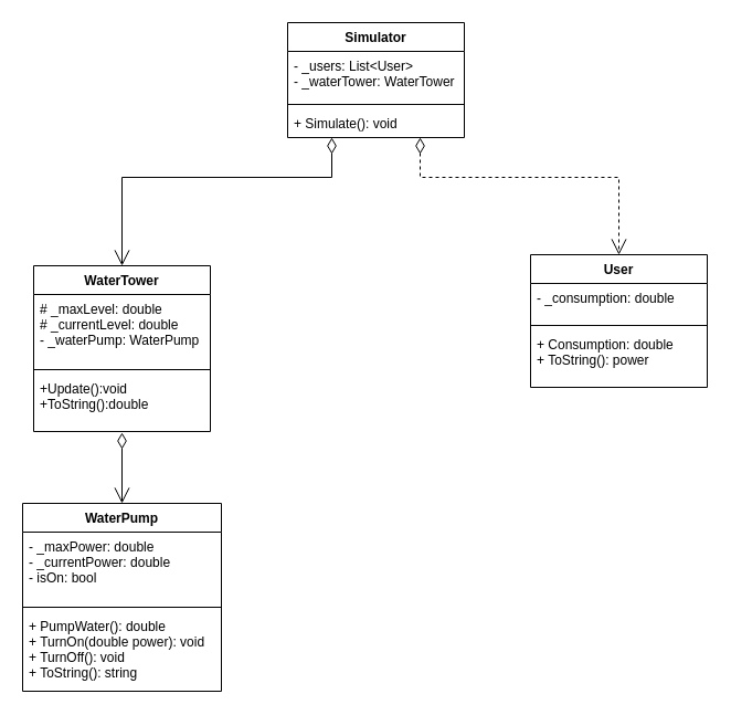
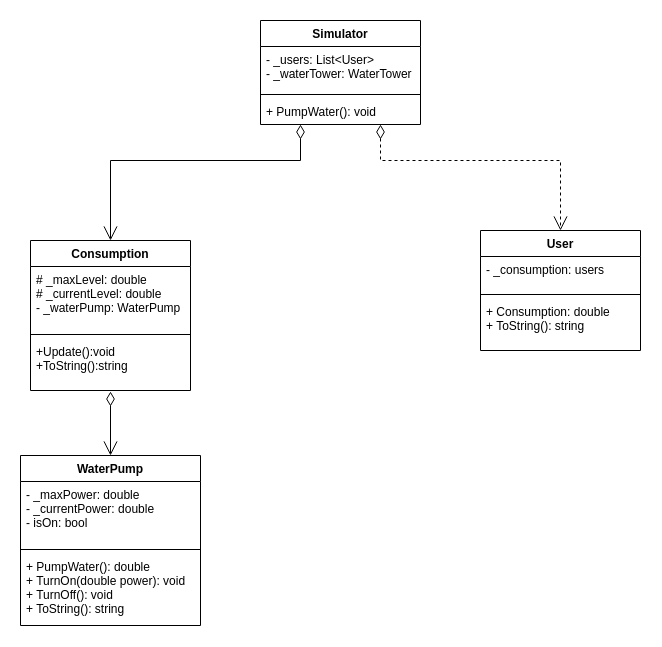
- <mxCell id="9" value="+ Simulate(): void" style="text;strokeColor=none;fillColor=none;align=left;verticalAlign=top;spacingLeft=4;spacingRight=4;overflow=hidden;rotatable=0;points=[[0,0.5],[1,0.5]];portConstraint=eastwest;" vertex="1" parent="6"><mxGeometry y="78" width="160" height="26" as="geometry" /></mxCell>
+ <mxCell id="9" value="+ PumpWater(): void" style="text;strokeColor=none;fillColor=none;align=left;verticalAlign=top;spacingLeft=4;spacingRight=4;overflow=hidden;rotatable=0;points=[[0,0.5],[1,0.5]];portConstraint=eastwest;" vertex="1" parent="6"><mxGeometry y="78" width="160" height="26" as="geometry" /></mxCell>
- <mxCell id="2" value="WaterTower" style="swimlane;fontStyle=1;align=center;verticalAlign=top;childLayout=stackLayout;horizontal=1;startSize=26;horizontalStack=0;resizeParent=1;resizeParentMax=0;resizeLast=0;collapsible=1;marginBottom=0;" vertex="1" parent="1"><mxGeometry x="30" y="240" width="160" height="150" as="geometry"><mxRectangle x="190" y="120" width="100" height="26" as="alternateBounds" /></mxGeometry></mxCell>
+ <mxCell id="2" value="Consumption" style="swimlane;fontStyle=1;align=center;verticalAlign=top;childLayout=stackLayout;horizontal=1;startSize=26;horizontalStack=0;resizeParent=1;resizeParentMax=0;resizeLast=0;collapsible=1;marginBottom=0;" vertex="1" parent="1"><mxGeometry x="30" y="240" width="160" height="150" as="geometry"><mxRectangle x="190" y="120" width="100" height="26" as="alternateBounds" /></mxGeometry></mxCell>
- <mxCell id="15" value="- _consumption: double" style="text;strokeColor=none;fillColor=none;align=left;verticalAlign=top;spacingLeft=4;spacingRight=4;overflow=hidden;rotatable=0;points=[[0,0.5],[1,0.5]];portConstraint=eastwest;" vertex="1" parent="14"><mxGeometry y="26" width="160" height="34" as="geometry" /></mxCell>
+ <mxCell id="15" value="- _consumption: users" style="text;strokeColor=none;fillColor=none;align=left;verticalAlign=top;spacingLeft=4;spacingRight=4;overflow=hidden;rotatable=0;points=[[0,0.5],[1,0.5]];portConstraint=eastwest;" vertex="1" parent="14"><mxGeometry y="26" width="160" height="34" as="geometry" /></mxCell>
- <mxCell id="17" value="+ Consumption: double&#10;+ ToString(): power" style="text;strokeColor=none;fillColor=none;align=left;verticalAlign=top;spacingLeft=4;spacingRight=4;overflow=hidden;rotatable=0;points=[[0,0.5],[1,0.5]];portConstraint=eastwest;" vertex="1" parent="14"><mxGeometry y="68" width="160" height="52" as="geometry" /></mxCell>
+ <mxCell id="17" value="+ Consumption: double&#10;+ ToString(): string" style="text;strokeColor=none;fillColor=none;align=left;verticalAlign=top;spacingLeft=4;spacingRight=4;overflow=hidden;rotatable=0;points=[[0,0.5],[1,0.5]];portConstraint=eastwest;" vertex="1" parent="14"><mxGeometry y="68" width="160" height="52" as="geometry" /></mxCell>
- <mxCell id="5" value="+Update():void&#10;+ToString():double" style="text;strokeColor=none;fillColor=none;align=left;verticalAlign=top;spacingLeft=4;spacingRight=4;overflow=hidden;rotatable=0;points=[[0,0.5],[1,0.5]];portConstraint=eastwest;" vertex="1" parent="2"><mxGeometry y="98" width="160" height="52" as="geometry" /></mxCell>
+ <mxCell id="5" value="+Update():void&#10;+ToString():string" style="text;strokeColor=none;fillColor=none;align=left;verticalAlign=top;spacingLeft=4;spacingRight=4;overflow=hidden;rotatable=0;points=[[0,0.5],[1,0.5]];portConstraint=eastwest;" vertex="1" parent="2"><mxGeometry y="98" width="160" height="52" as="geometry" /></mxCell>
